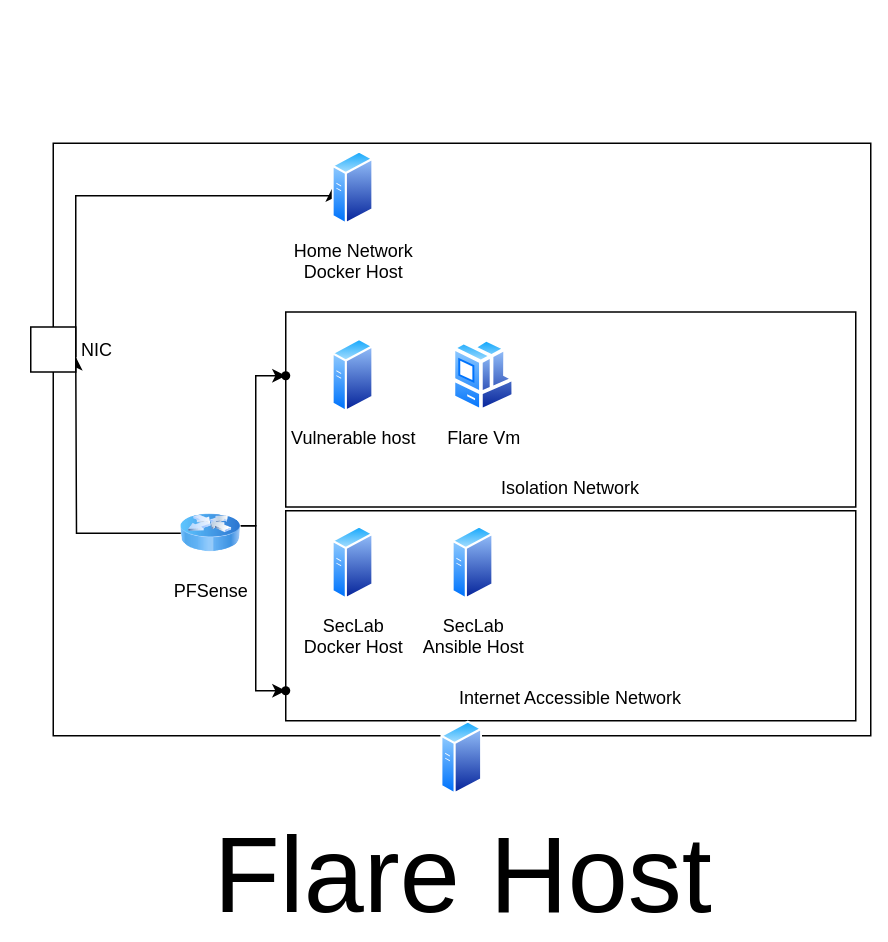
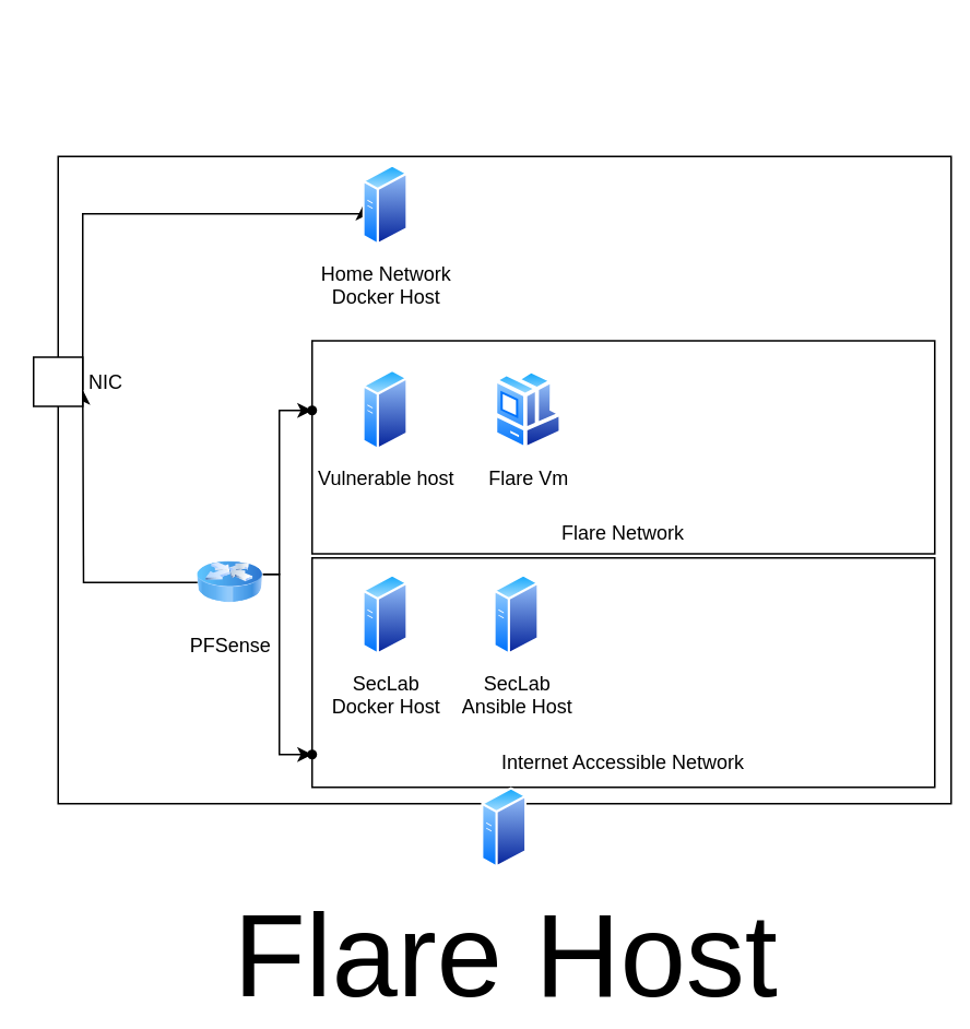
- <mxCell id="14" value="Isolation Network" style="text;strokeColor=none;align=center;fillColor=none;html=1;verticalAlign=middle;whiteSpace=wrap;rounded=0;" vertex="1" parent="1"><mxGeometry x="325" y="310" width="110" height="30" as="geometry" /></mxCell>
+ <mxCell id="14" value="Flare Network" style="text;strokeColor=none;align=center;fillColor=none;html=1;verticalAlign=middle;whiteSpace=wrap;rounded=0;" vertex="1" parent="1"><mxGeometry x="325" y="310" width="110" height="30" as="geometry" /></mxCell>
